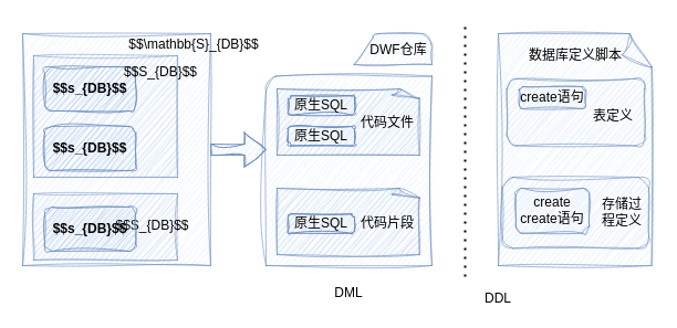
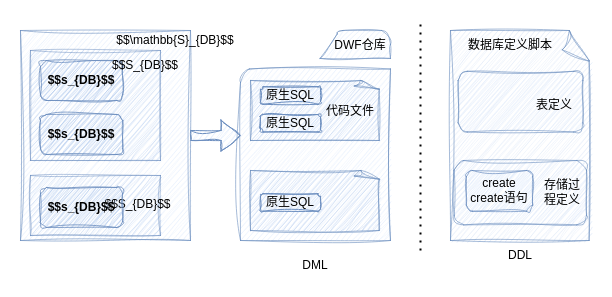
- <mxCell id="23" value="数据库定义脚本" style="text;html=1;align=center;verticalAlign=middle;whiteSpace=wrap;rounded=0;" parent="1" vertex="1"><mxGeometry x="471" y="40" width="98" height="20" as="geometry" /></mxCell>
+ <mxCell id="23" value="数据库定义脚本" style="text;html=1;align=center;verticalAlign=middle;whiteSpace=wrap;rounded=0;" parent="1" vertex="1"><mxGeometry x="461" y="35" width="98" height="20" as="geometry" /></mxCell>
- <mxCell id="26" value="create语句" style="text;html=1;align=center;verticalAlign=middle;whiteSpace=wrap;rounded=1;fillColor=#dae8fc;strokeColor=#6c8ebf;sketch=1;curveFitting=1;jiggle=2;opacity=70;" parent="1" vertex="1"><mxGeometry x="469" y="78" width="60" height="20" as="geometry" /></mxCell>
- <mxCell id="15" value="代码片段" style="text;html=1;align=center;verticalAlign=middle;whiteSpace=wrap;rounded=0;fontSize=12;" parent="1" vertex="1"><mxGeometry x="320" y="187" width="60" height="30" as="geometry" /></mxCell>
- <mxCell id="22" value="&lt;span style=&quot;text-wrap-mode: nowrap;&quot;&gt;DDL&lt;/span&gt;" style="text;html=1;align=center;verticalAlign=middle;whiteSpace=wrap;rounded=0;fontSize=12;" parent="1" vertex="1"><mxGeometry x="415" y="260" width="70" height="20" as="geometry" /></mxCell>
+ <mxCell id="22" value="&lt;span style=&quot;text-wrap-mode: nowrap;&quot;&gt;DDL&lt;/span&gt;" style="text;html=1;align=center;verticalAlign=middle;whiteSpace=wrap;rounded=0;fontSize=12;" parent="1" vertex="1"><mxGeometry x="485" y="245" width="70" height="20" as="geometry" /></mxCell>
